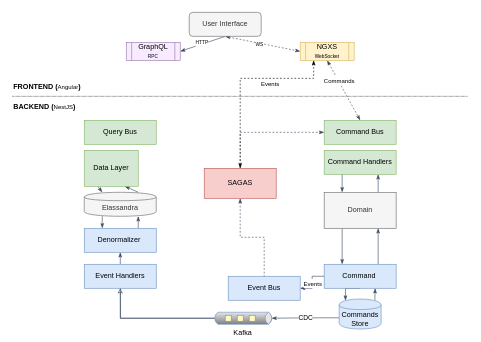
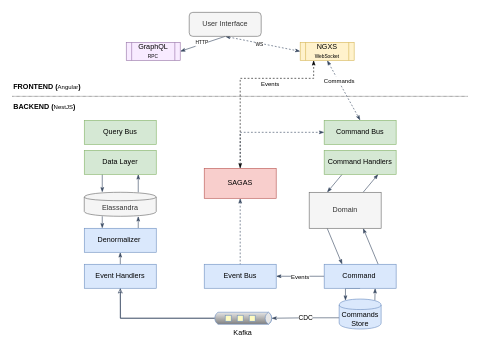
- <mxCell id="15" value="Data Layer" style="rounded=0;whiteSpace=wrap;html=1;fillColor=#d5e8d4;strokeColor=#82b366;" parent="1" vertex="1"><mxGeometry x="140" y="250" width="90" height="60" as="geometry" /></mxCell>
+ <mxCell id="15" value="Data Layer" style="rounded=0;whiteSpace=wrap;html=1;fillColor=#d5e8d4;strokeColor=#82b366;" parent="1" vertex="1"><mxGeometry x="140" y="250" width="120" height="40" as="geometry" /></mxCell>
- <mxCell id="27" value="Domain" style="rounded=0;whiteSpace=wrap;html=1;fillColor=#f5f5f5;strokeColor=#666666;fontColor=#333333;" parent="1" vertex="1"><mxGeometry x="540" y="320" width="120" height="60" as="geometry" /></mxCell>
+ <mxCell id="27" value="Domain" style="rounded=0;whiteSpace=wrap;html=1;fillColor=#f5f5f5;strokeColor=#666666;fontColor=#333333;" parent="1" vertex="1"><mxGeometry x="515" y="320" width="120" height="60" as="geometry" /></mxCell>
- <mxCell id="38" value="Event Bus" style="rounded=0;whiteSpace=wrap;html=1;fillColor=#dae8fc;strokeColor=#6c8ebf;" parent="1" vertex="1"><mxGeometry x="380" y="460" width="120" height="40" as="geometry" /></mxCell>
+ <mxCell id="38" value="Event Bus" style="rounded=0;whiteSpace=wrap;html=1;fillColor=#dae8fc;strokeColor=#6c8ebf;" parent="1" vertex="1"><mxGeometry x="340" y="440" width="120" height="40" as="geometry" /></mxCell>
